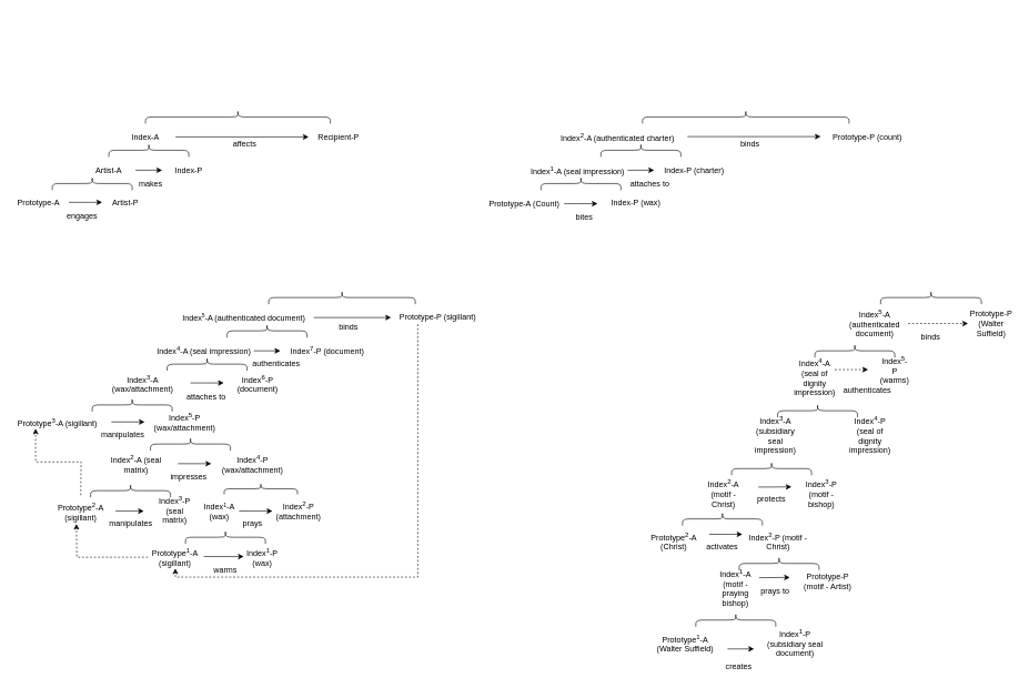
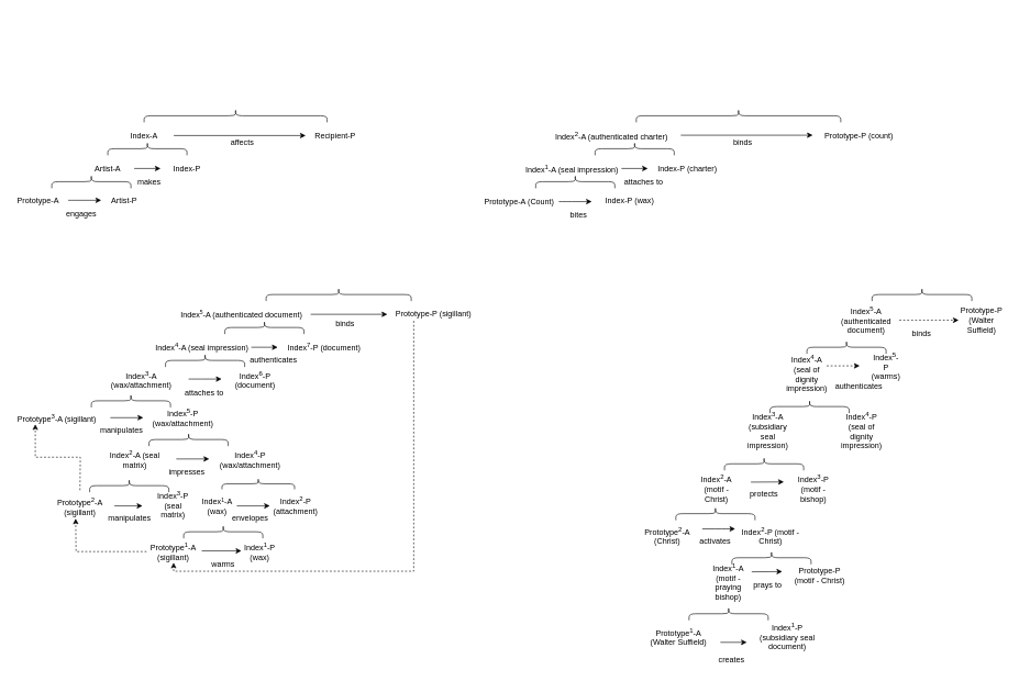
- <mxCell id="54" value="prays" style="text;html=1;strokeColor=none;fillColor=none;align=center;verticalAlign=middle;whiteSpace=wrap;rounded=0;" vertex="1" parent="1"><mxGeometry x="358.63" y="776.25" width="40" height="20" as="geometry" /></mxCell>
+ <mxCell id="54" value="envelopes" style="text;html=1;strokeColor=none;fillColor=none;align=center;verticalAlign=middle;whiteSpace=wrap;rounded=0;" vertex="1" parent="1"><mxGeometry x="358.63" y="776.25" width="40" height="20" as="geometry" /></mxCell>
- <mxCell id="93" value="Prototype-P (motif - Artist)" style="text;html=1;strokeColor=none;fillColor=none;align=center;verticalAlign=middle;whiteSpace=wrap;rounded=0;" vertex="1" parent="1"><mxGeometry x="1195.5" y="860.62" width="93.13" height="23.44" as="geometry" /></mxCell>
+ <mxCell id="93" value="Prototype-P (motif - Christ)" style="text;html=1;strokeColor=none;fillColor=none;align=center;verticalAlign=middle;whiteSpace=wrap;rounded=0;" vertex="1" parent="1"><mxGeometry x="1195.5" y="860.62" width="93.13" height="23.44" as="geometry" /></mxCell>
